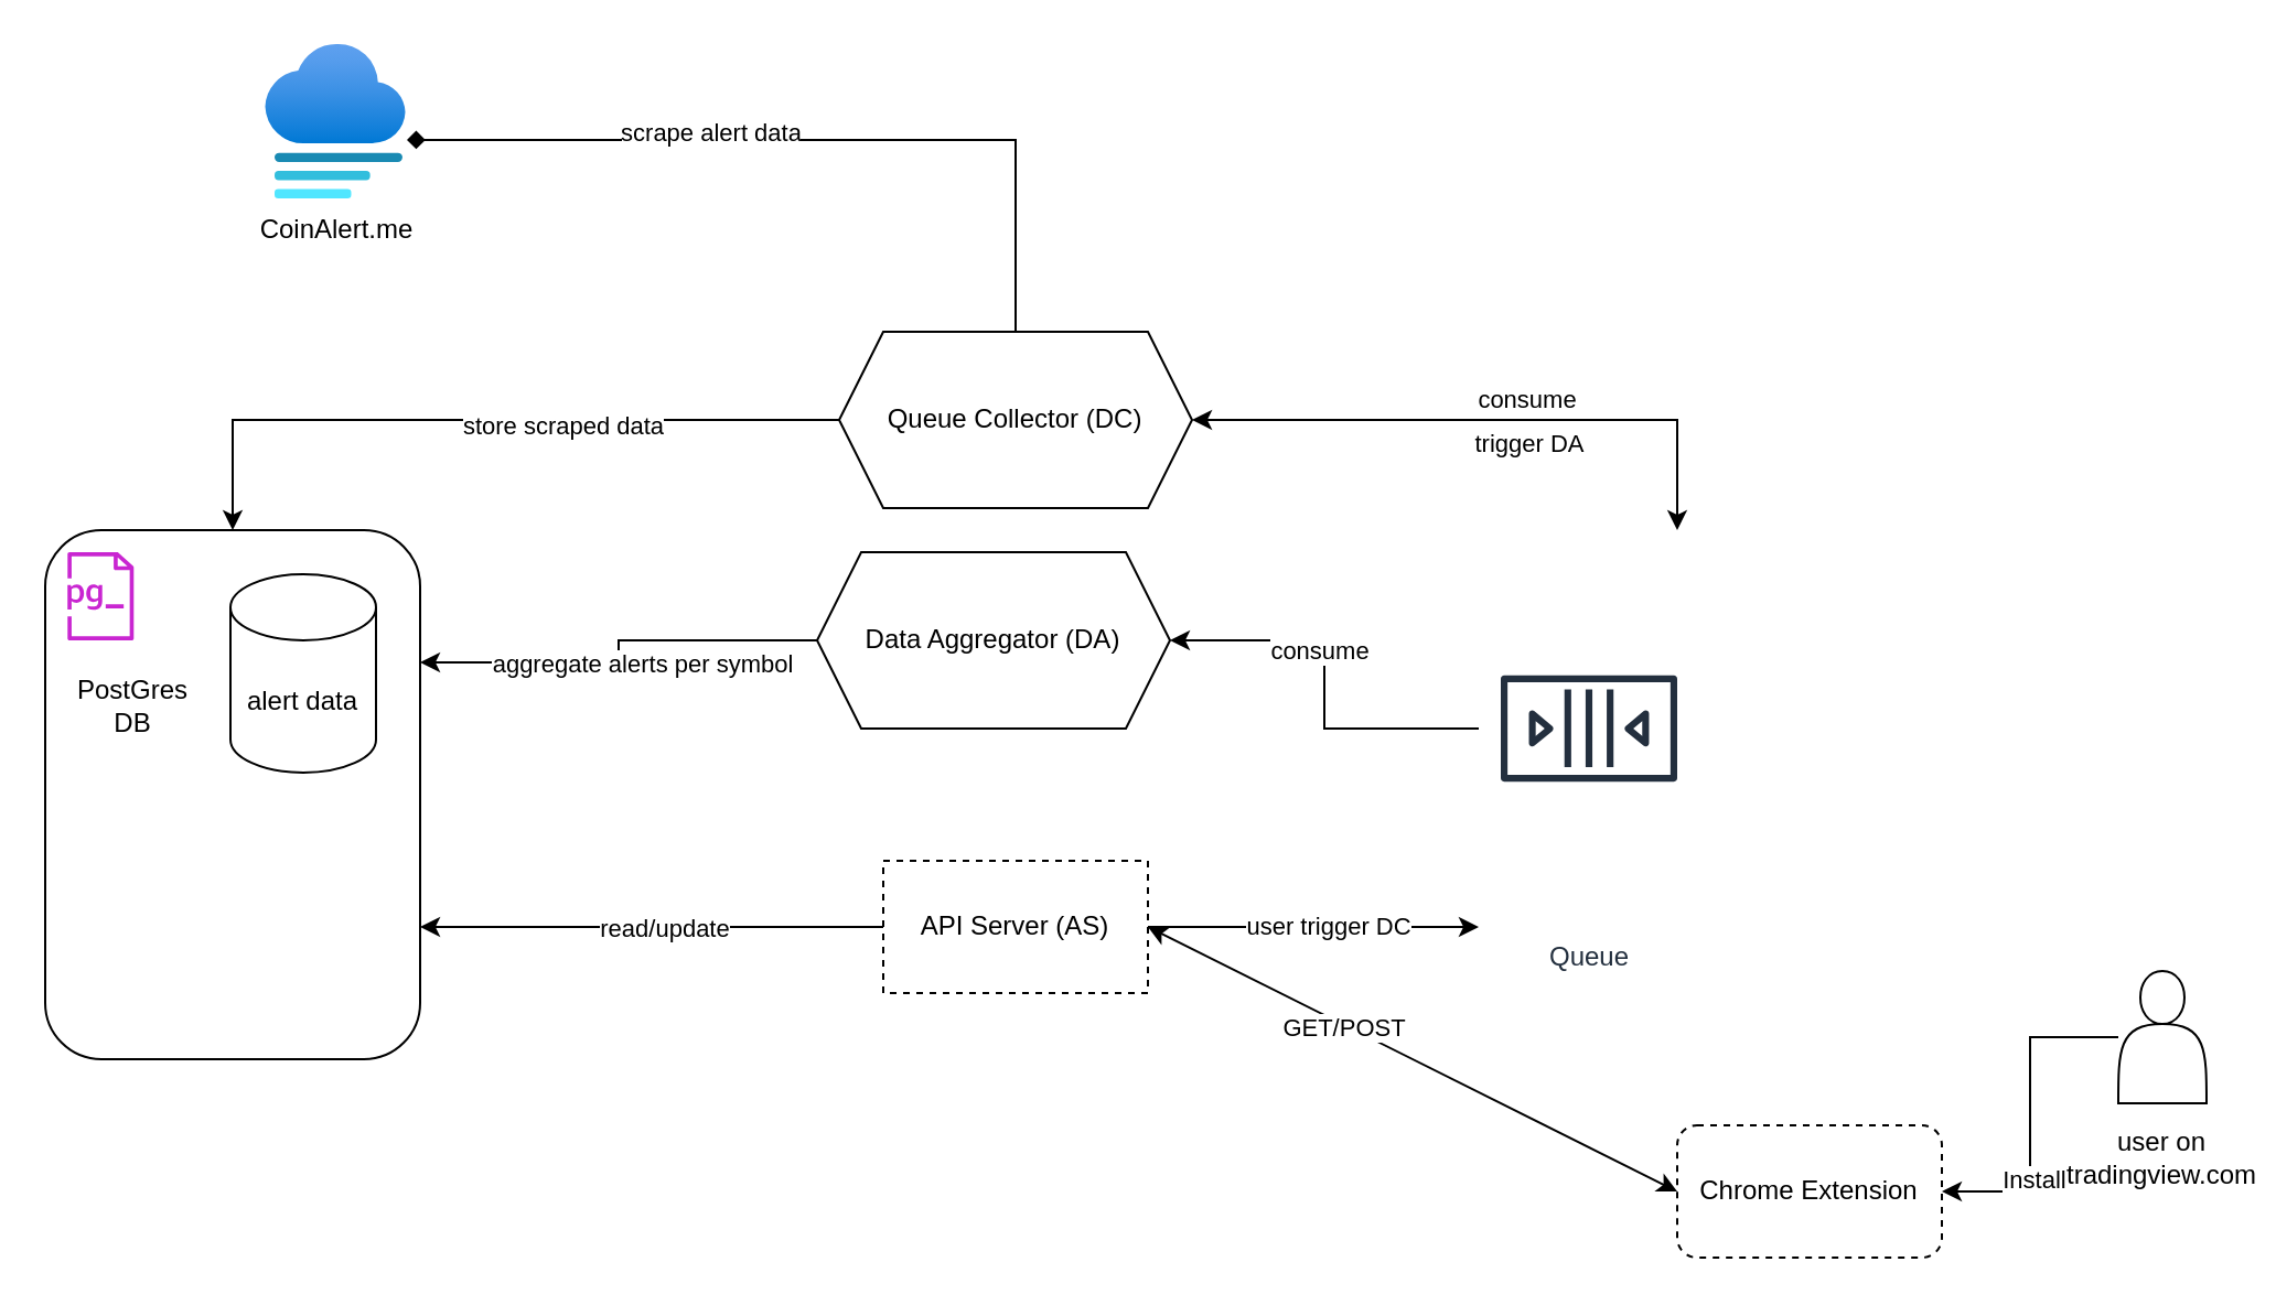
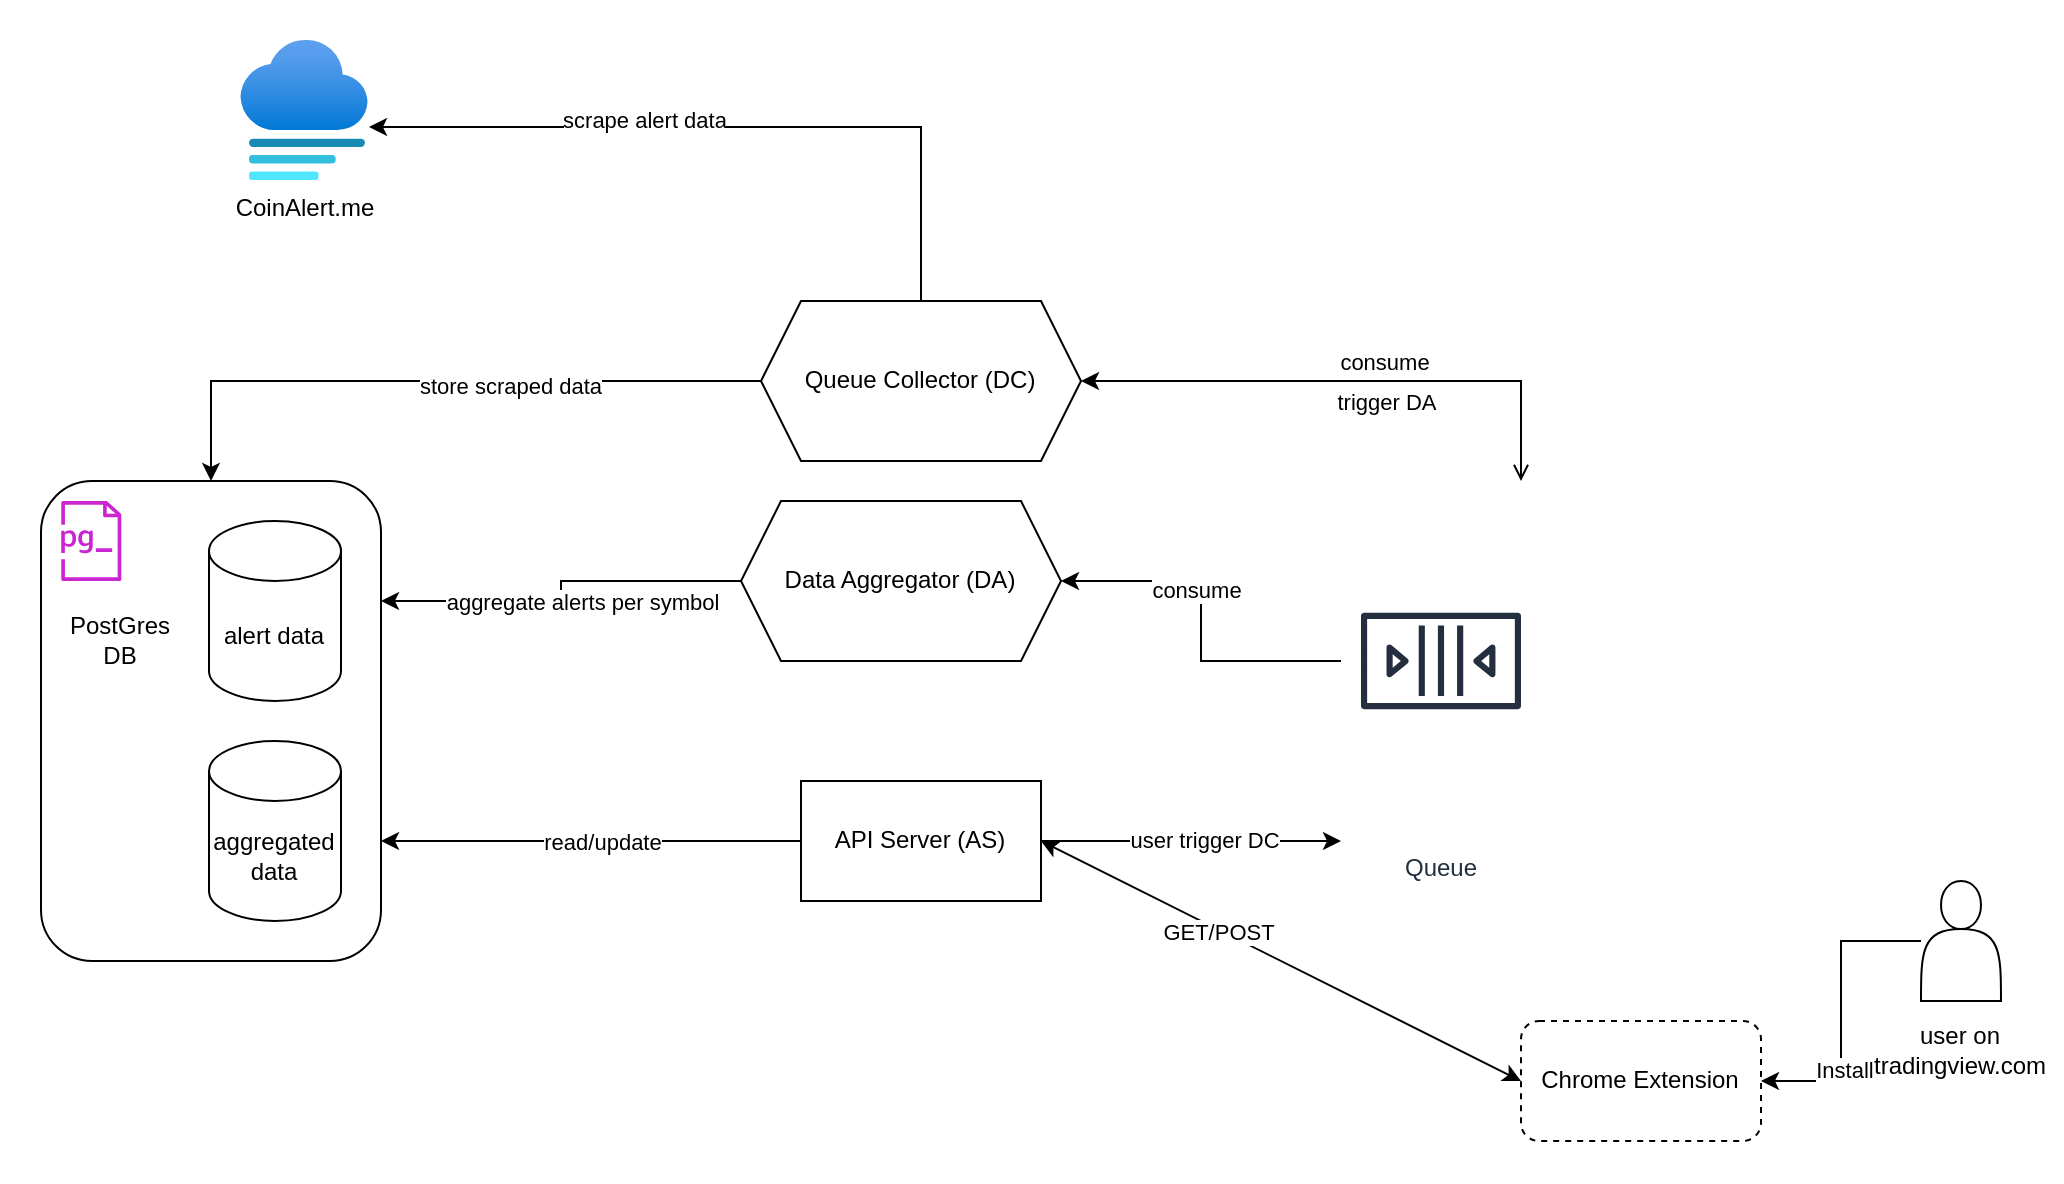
- <mxCell id="20" style="edgeStyle=orthogonalEdgeStyle;rounded=0;orthogonalLoop=1;jettySize=auto;html=1;entryX=1;entryY=0.614;entryDx=0;entryDy=0;entryPerimeter=0;exitX=0.5;exitY=0;exitDx=0;exitDy=0;endArrow=diamond;" edge="1" parent="1" source="9" target="19"><mxGeometry relative="1" as="geometry" /></mxCell>
+ <mxCell id="20" style="edgeStyle=orthogonalEdgeStyle;rounded=0;orthogonalLoop=1;jettySize=auto;html=1;entryX=1;entryY=0.614;entryDx=0;entryDy=0;entryPerimeter=0;exitX=0.5;exitY=0;exitDx=0;exitDy=0;" edge="1" parent="1" source="9" target="19"><mxGeometry relative="1" as="geometry" /></mxCell>
- <mxCell id="33" value="" style="endArrow=classic;startArrow=classic;html=1;rounded=0;exitX=1;exitY=0.5;exitDx=0;exitDy=0;edgeStyle=orthogonalEdgeStyle;" edge="1" parent="1" source="9" target="32"><mxGeometry width="50" height="50" relative="1" as="geometry"><mxPoint x="510" y="380" as="sourcePoint" /><mxPoint x="560" y="330" as="targetPoint" /><Array as="points"><mxPoint x="760" y="190" /></Array></mxGeometry></mxCell>
+ <mxCell id="33" value="" style="endArrow=open;startArrow=classic;html=1;rounded=0;exitX=1;exitY=0.5;exitDx=0;exitDy=0;edgeStyle=orthogonalEdgeStyle;" edge="1" parent="1" source="9" target="32"><mxGeometry width="50" height="50" relative="1" as="geometry"><mxPoint x="510" y="380" as="sourcePoint" /><mxPoint x="560" y="330" as="targetPoint" /><Array as="points"><mxPoint x="760" y="190" /></Array></mxGeometry></mxCell>
+ <mxCell id="27" value="aggregated data" style="shape=cylinder3;whiteSpace=wrap;html=1;boundedLbl=1;backgroundOutline=1;size=15;" vertex="1" parent="22"><mxGeometry x="84" y="130" width="66" height="90" as="geometry" /></mxCell>
- <mxCell id="6" value="API Server (AS)" style="rounded=0;whiteSpace=wrap;html=1;dashed=1;" vertex="1" parent="1"><mxGeometry x="400" y="390" width="120" height="60" as="geometry" /></mxCell>
+ <mxCell id="6" value="API Server (AS)" style="rounded=0;whiteSpace=wrap;html=1;" vertex="1" parent="1"><mxGeometry x="400" y="390" width="120" height="60" as="geometry" /></mxCell>
